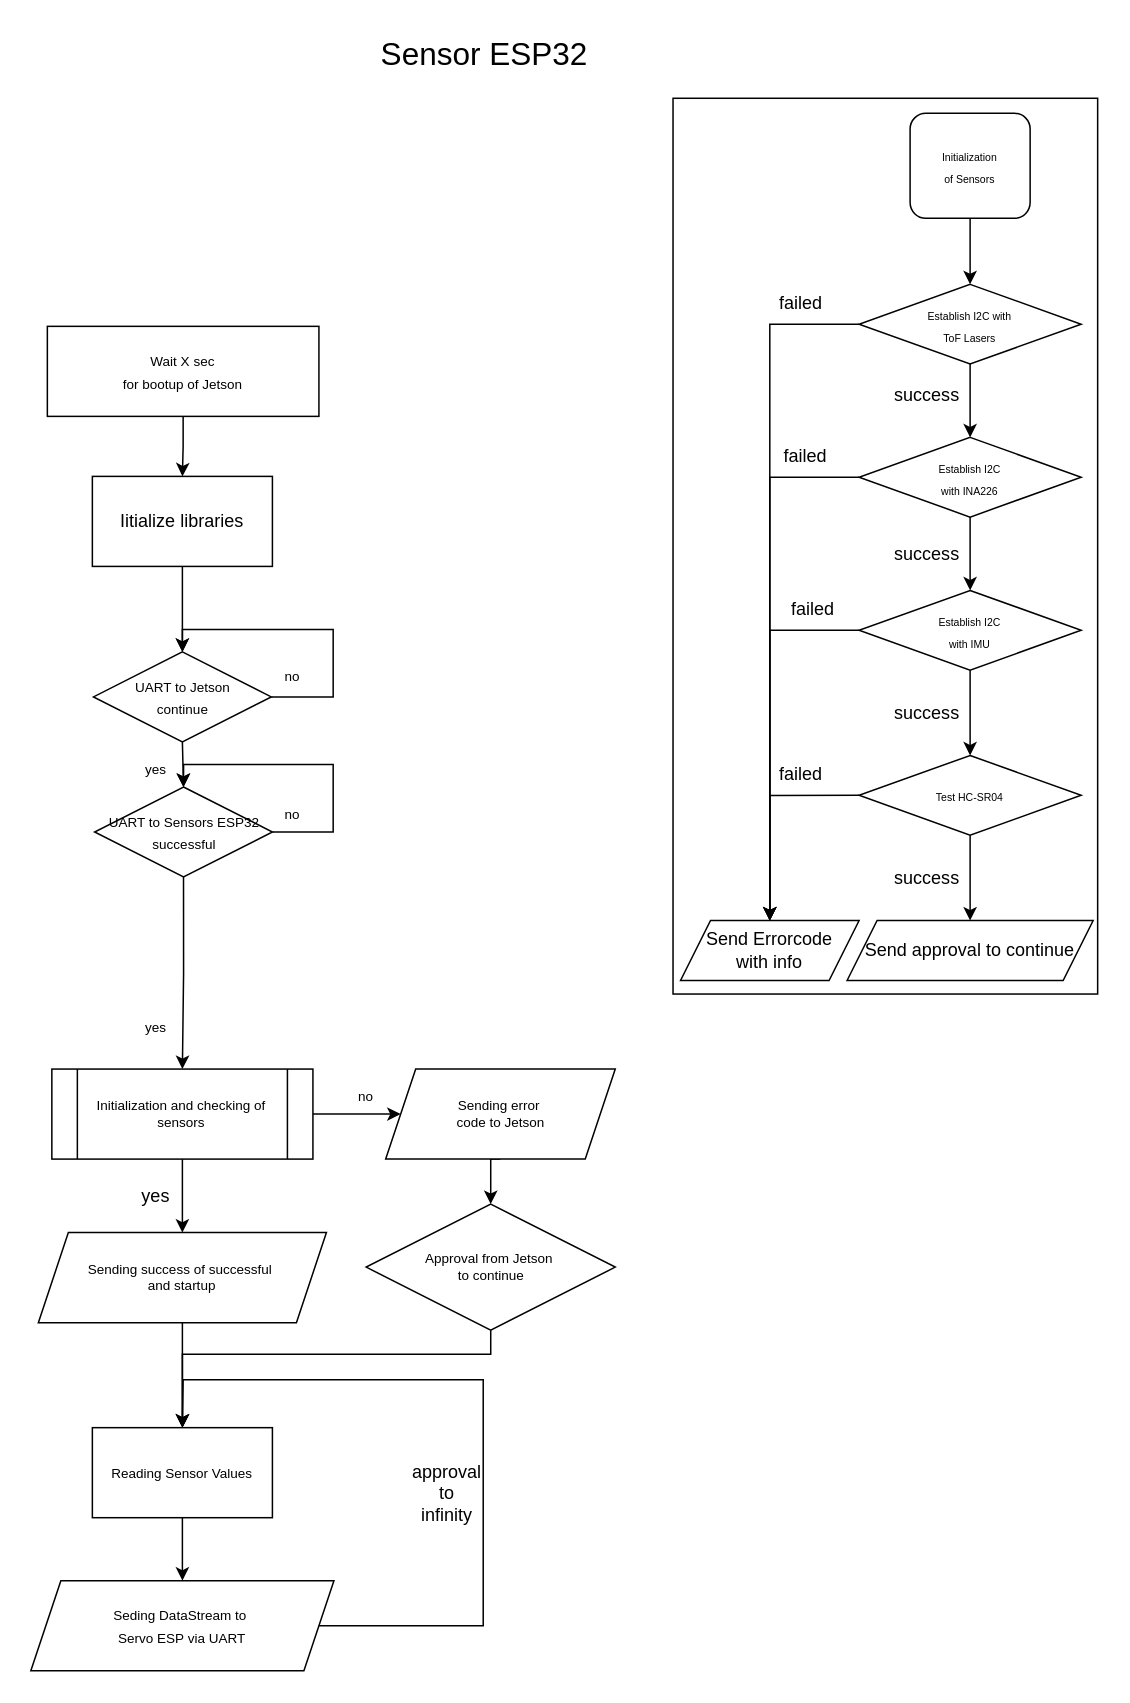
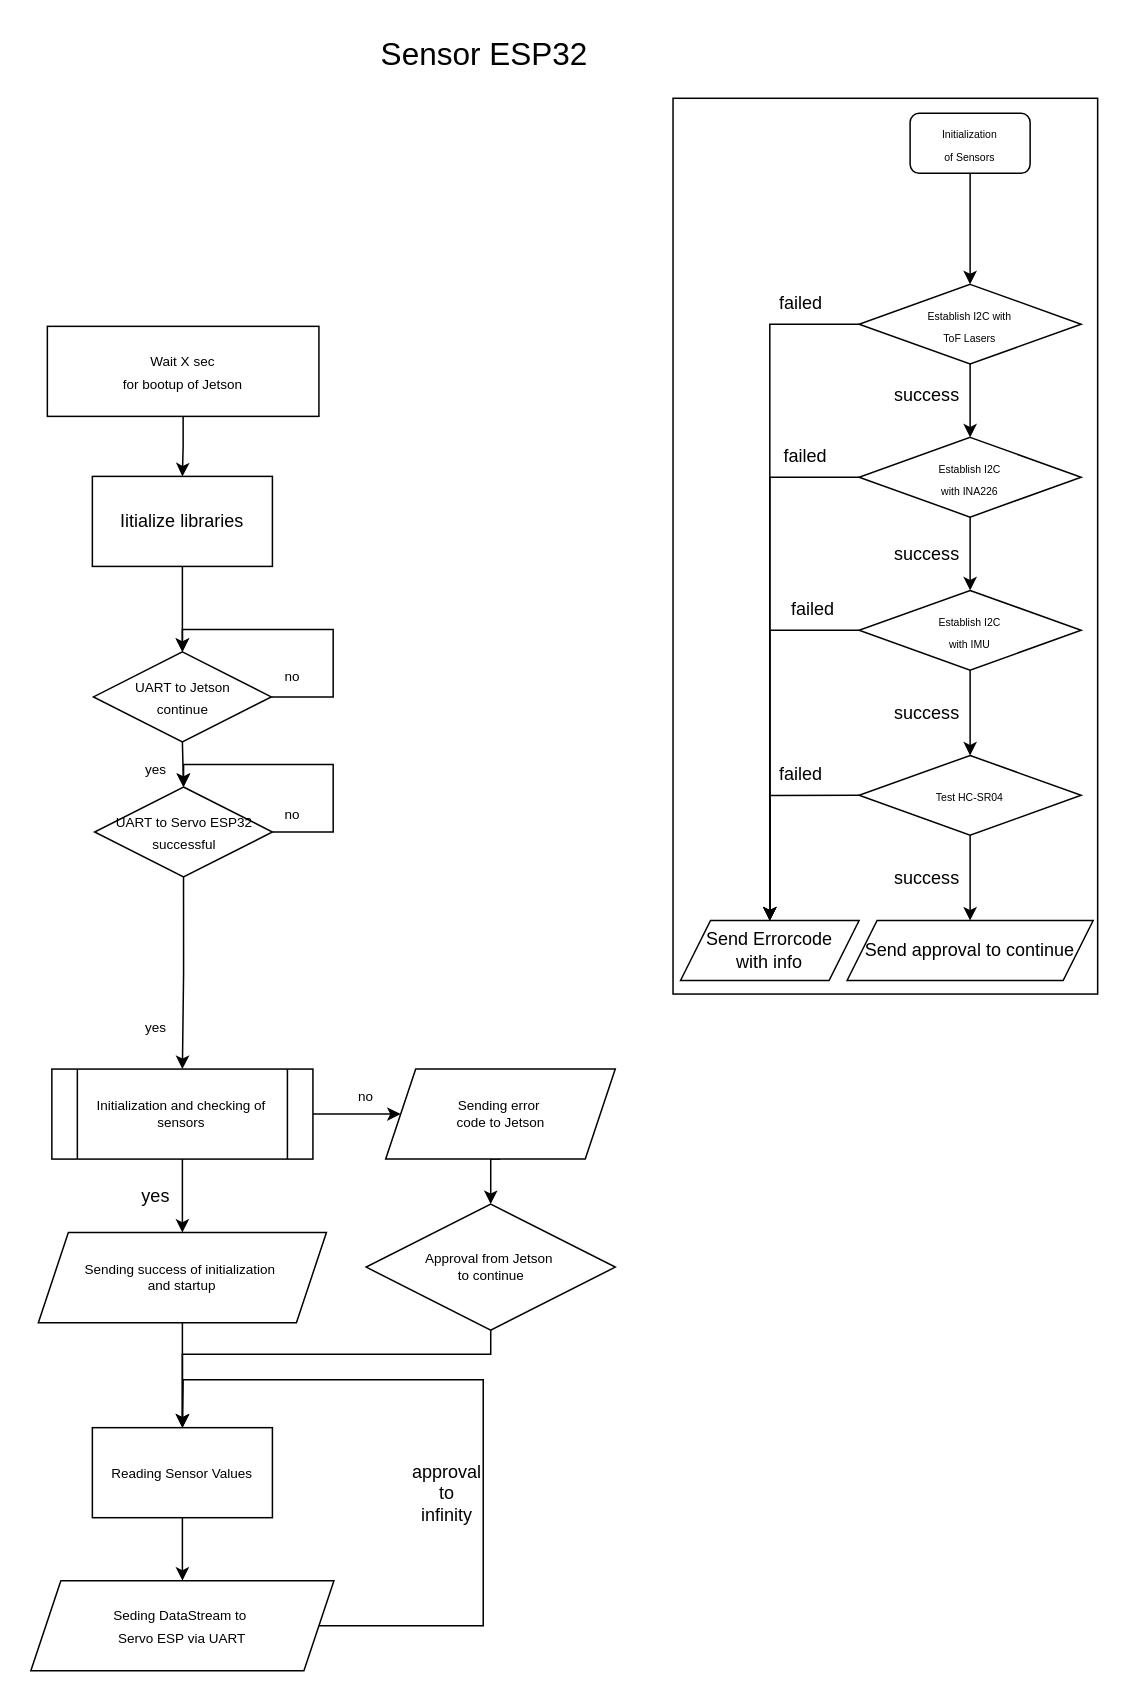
- <mxCell id="3" value="&lt;div&gt;&lt;font style=&quot;font-size: 7px;&quot;&gt;Initialization&lt;/font&gt;&lt;/div&gt;&lt;div&gt;&lt;font style=&quot;font-size: 7px;&quot;&gt;of Sensors&lt;br&gt;&lt;/font&gt;&lt;/div&gt;" style="rounded=1;whiteSpace=wrap;html=1;" parent="1" vertex="1"><mxGeometry x="606" y="75" width="80" height="70" as="geometry" /></mxCell>
+ <mxCell id="3" value="&lt;div&gt;&lt;font style=&quot;font-size: 7px;&quot;&gt;Initialization&lt;/font&gt;&lt;/div&gt;&lt;div&gt;&lt;font style=&quot;font-size: 7px;&quot;&gt;of Sensors&lt;br&gt;&lt;/font&gt;&lt;/div&gt;" style="rounded=1;whiteSpace=wrap;html=1;" parent="1" vertex="1"><mxGeometry x="606" y="75" width="80" height="40" as="geometry" /></mxCell>
- <mxCell id="36" value="&lt;div&gt;&lt;font style=&quot;font-size: 9px;&quot;&gt;UART to Sensors ESP32 &lt;br&gt;&lt;/font&gt;&lt;/div&gt;&lt;div&gt;&lt;font style=&quot;font-size: 9px;&quot;&gt;successful&lt;br&gt;&lt;/font&gt;&lt;/div&gt;" style="rhombus;whiteSpace=wrap;html=1;" parent="1" vertex="1"><mxGeometry x="62.5" y="524" width="118.5" height="60" as="geometry" /></mxCell>
+ <mxCell id="36" value="&lt;div&gt;&lt;font style=&quot;font-size: 9px;&quot;&gt;UART to Servo ESP32 &lt;br&gt;&lt;/font&gt;&lt;/div&gt;&lt;div&gt;&lt;font style=&quot;font-size: 9px;&quot;&gt;successful&lt;br&gt;&lt;/font&gt;&lt;/div&gt;" style="rhombus;whiteSpace=wrap;html=1;" parent="1" vertex="1"><mxGeometry x="62.5" y="524" width="118.5" height="60" as="geometry" /></mxCell>
- <mxCell id="48" value="&lt;div&gt;Sending success of successful&amp;nbsp;&lt;/div&gt;&lt;div&gt;and startup&lt;/div&gt;" style="shape=parallelogram;perimeter=parallelogramPerimeter;whiteSpace=wrap;html=1;fixedSize=1;fontSize=9;" parent="1" vertex="1"><mxGeometry x="25" y="821" width="192" height="60" as="geometry" /></mxCell>
+ <mxCell id="48" value="&lt;div&gt;Sending success of initialization&amp;nbsp;&lt;/div&gt;&lt;div&gt;and startup&lt;/div&gt;" style="shape=parallelogram;perimeter=parallelogramPerimeter;whiteSpace=wrap;html=1;fixedSize=1;fontSize=9;" parent="1" vertex="1"><mxGeometry x="25" y="821" width="192" height="60" as="geometry" /></mxCell>
